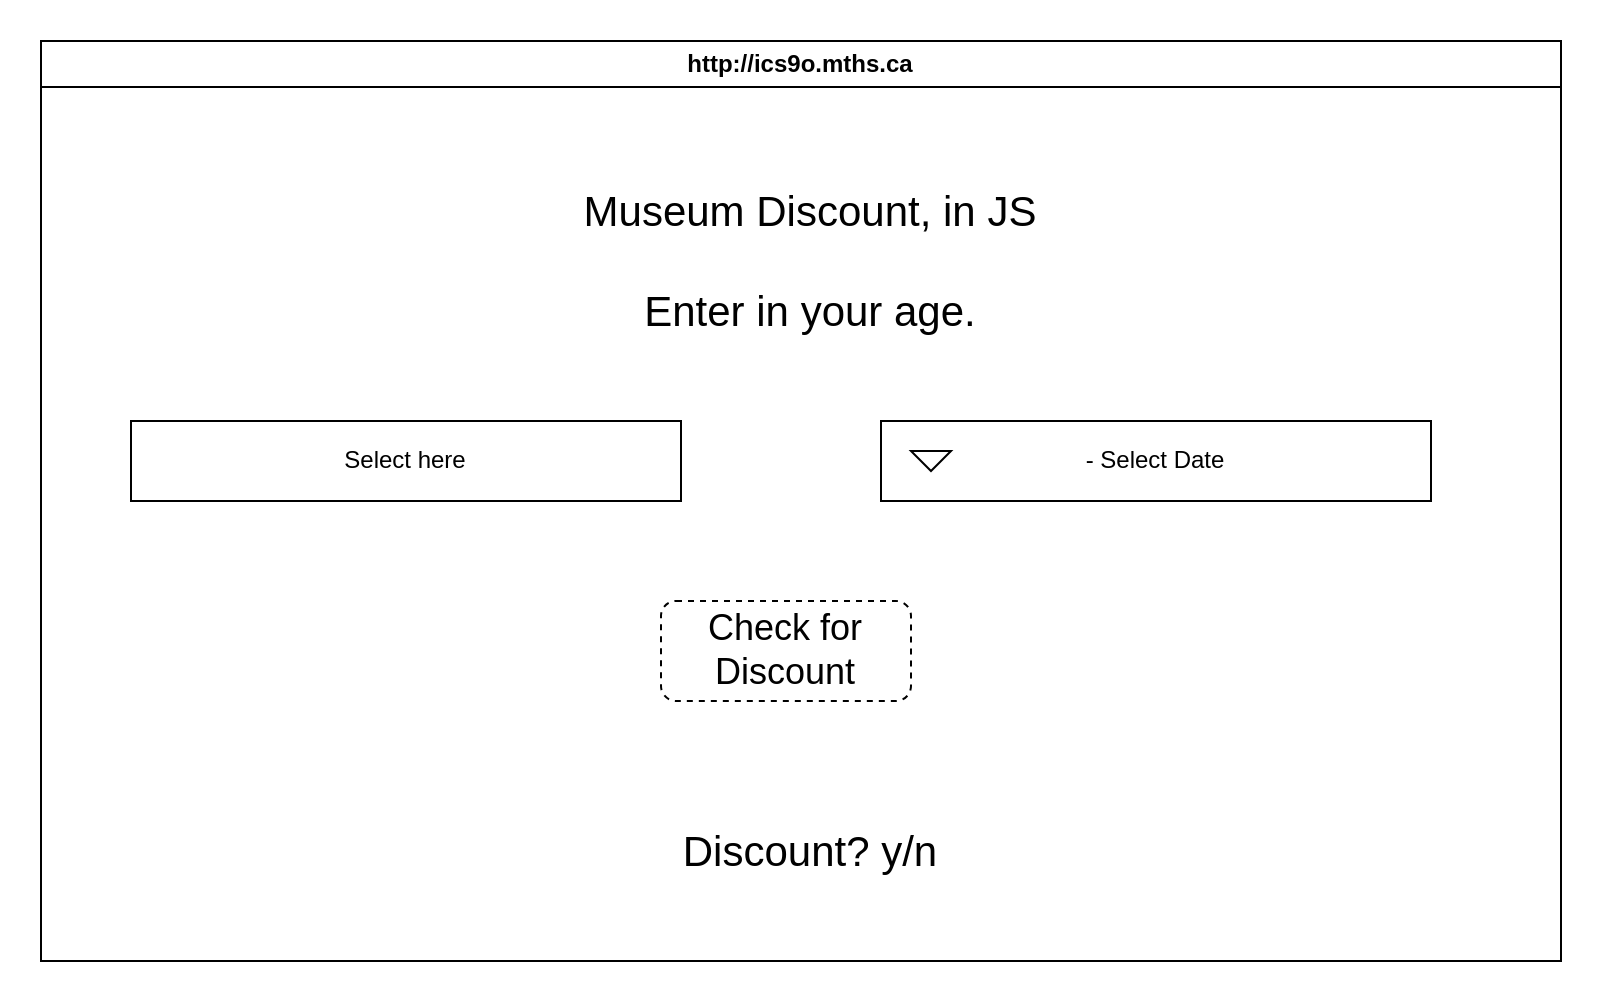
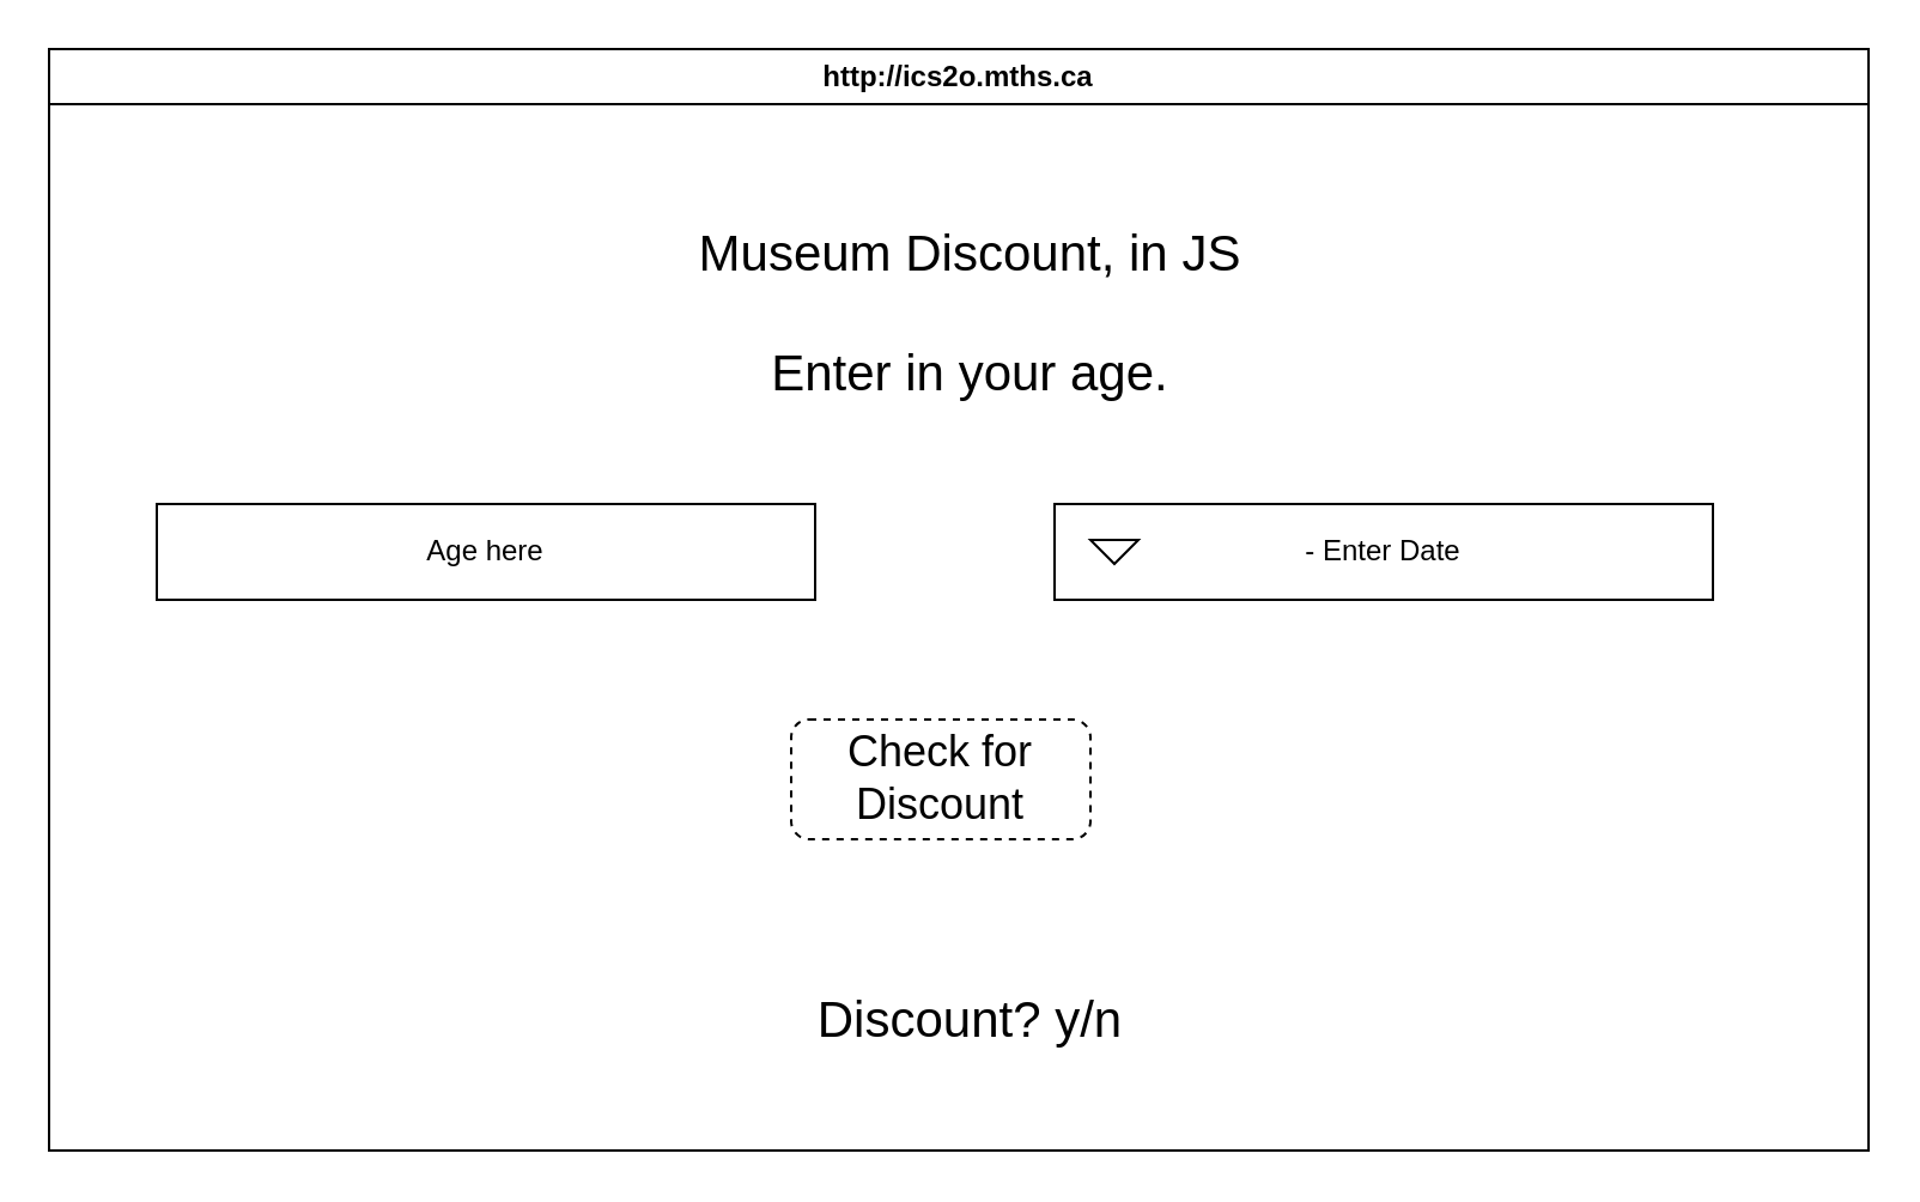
- <mxCell id="2" value="http://ics9o.mths.ca" style="swimlane;whiteSpace=wrap;html=1;" vertex="1" parent="1"><mxGeometry x="20" y="20" width="760" height="460" as="geometry" /></mxCell>
+ <mxCell id="2" value="http://ics2o.mths.ca" style="swimlane;whiteSpace=wrap;html=1;" vertex="1" parent="1"><mxGeometry x="20" y="20" width="760" height="460" as="geometry" /></mxCell>
- <mxCell id="4" value="Select here" style="whiteSpace=wrap;html=1;" vertex="1" parent="2"><mxGeometry x="45" y="190" width="275" height="40" as="geometry" /></mxCell>
+ <mxCell id="4" value="Age here" style="whiteSpace=wrap;html=1;" vertex="1" parent="2"><mxGeometry x="45" y="190" width="275" height="40" as="geometry" /></mxCell>
- <mxCell id="5" value="- Select Date" style="rounded=0;whiteSpace=wrap;html=1;" vertex="1" parent="2"><mxGeometry x="420" y="190" width="275" height="40" as="geometry" /></mxCell>
+ <mxCell id="5" value="- Enter Date" style="rounded=0;whiteSpace=wrap;html=1;" vertex="1" parent="2"><mxGeometry x="420" y="190" width="275" height="40" as="geometry" /></mxCell>
